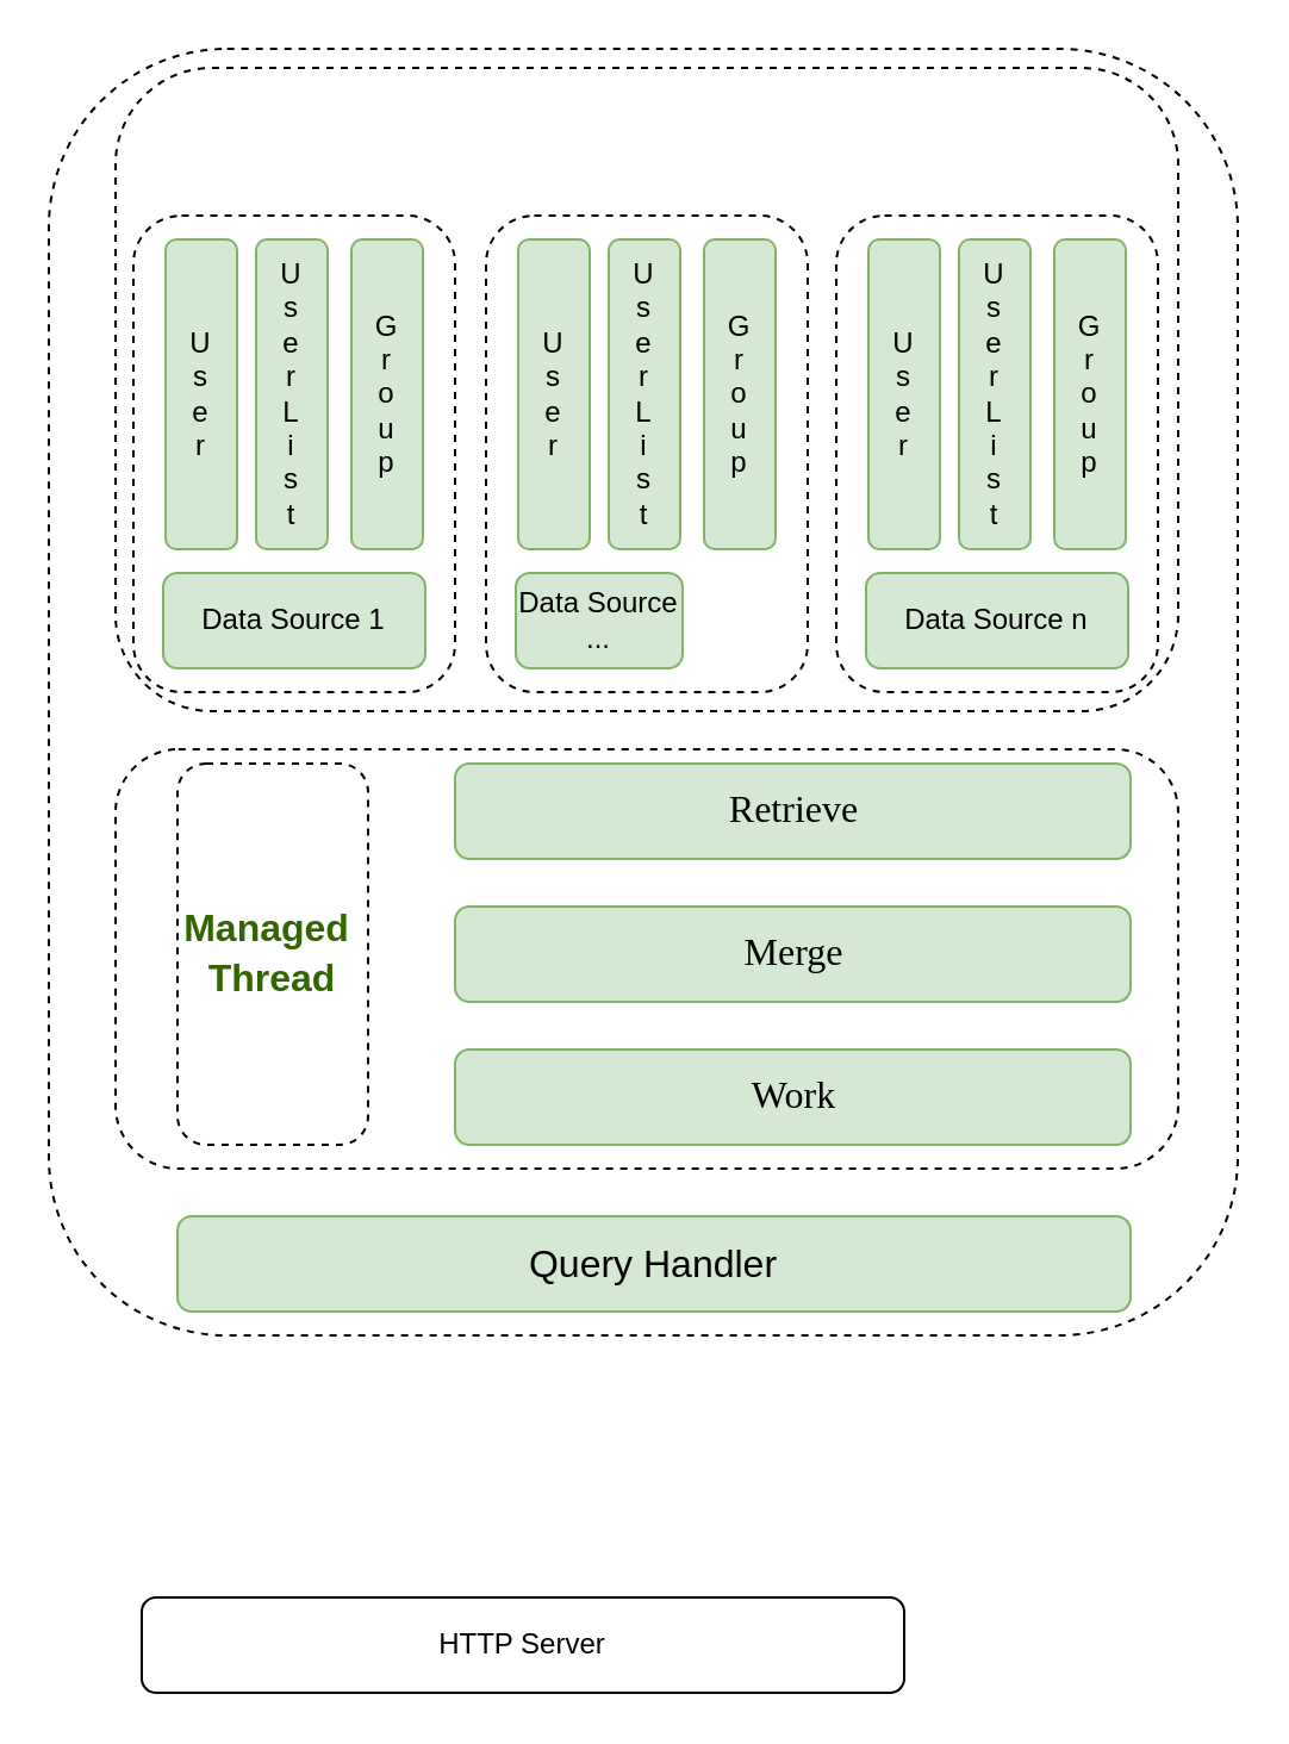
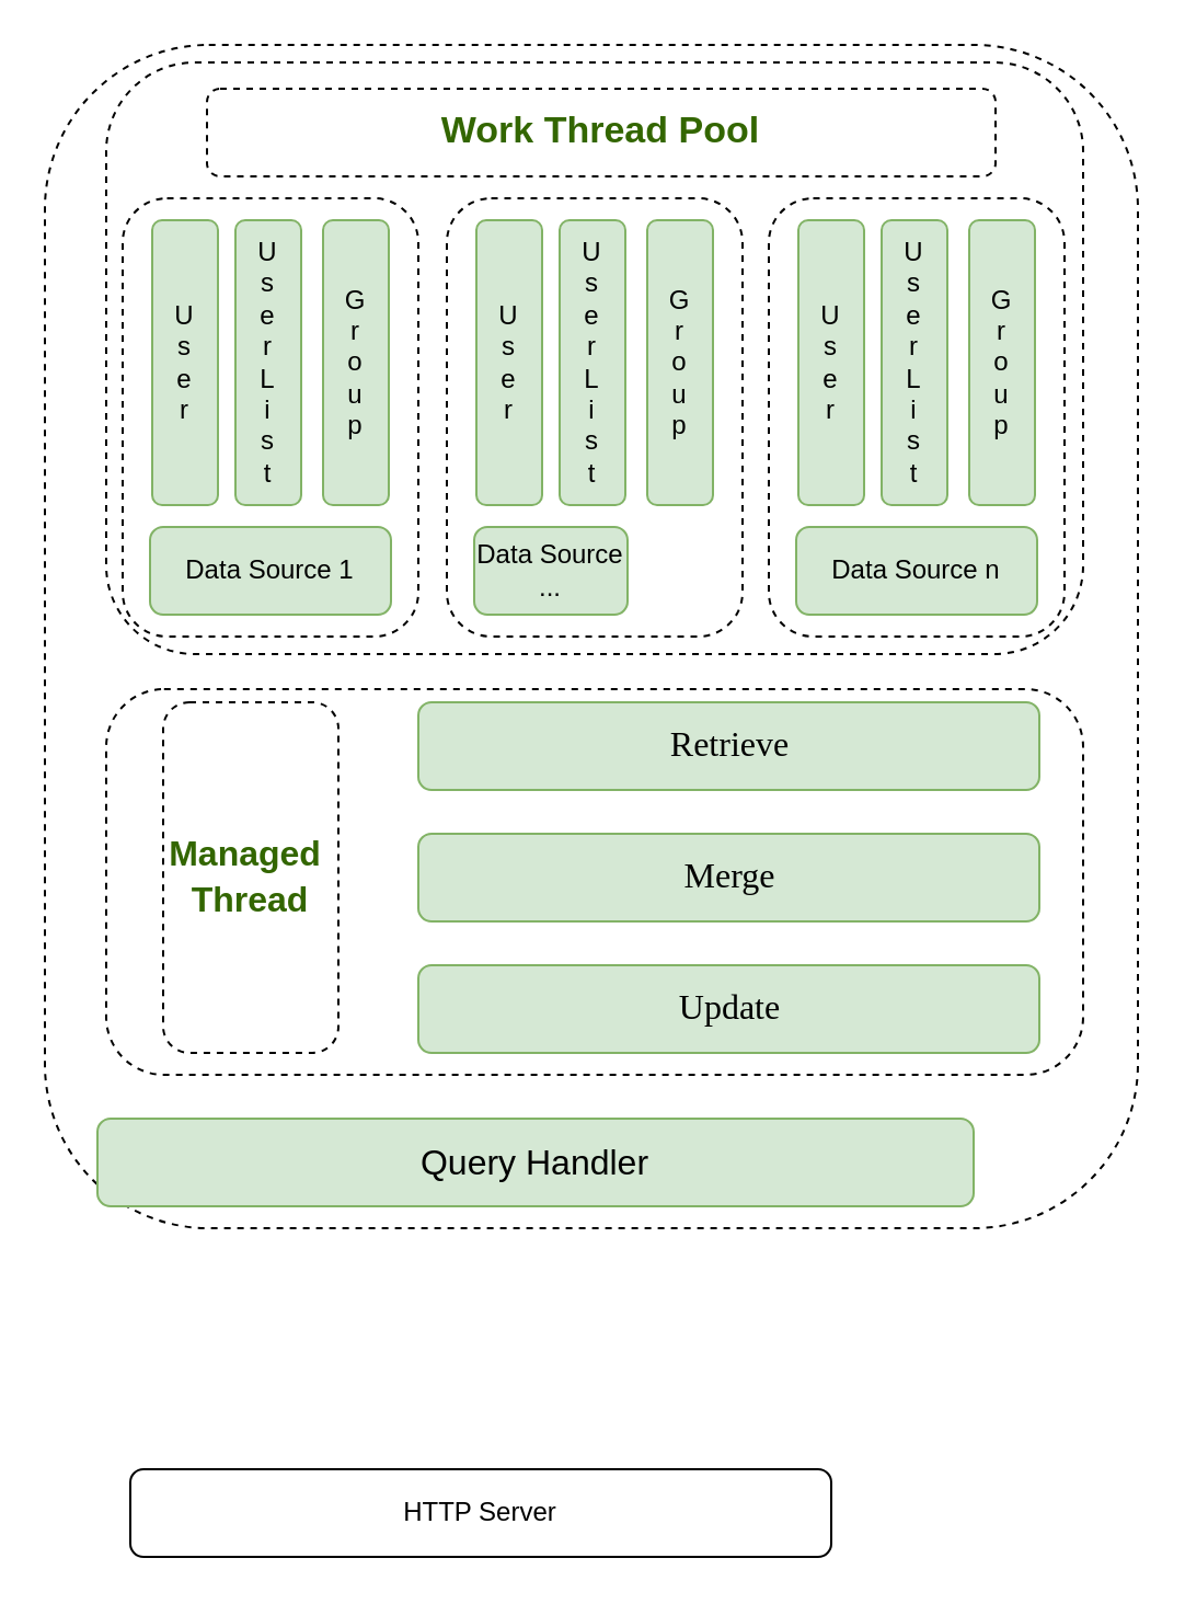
+ <mxCell id="25" value="&lt;font color=&quot;#336600&quot; style=&quot;font-size: 17px&quot;&gt;&lt;b&gt;Work Thread Pool&lt;/b&gt;&lt;/font&gt;" style="rounded=1;whiteSpace=wrap;html=1;dashed=1;" vertex="1" parent="1"><mxGeometry x="94" y="40" width="360" height="40" as="geometry" /></mxCell>
- <mxCell id="29" value="&lt;font style=&quot;font-size: 16px&quot;&gt;Work&lt;/font&gt;" style="rounded=1;whiteSpace=wrap;html=1;fontFamily=Verdana;fontSize=17;fillColor=#d5e8d4;strokeColor=#82b366;" vertex="1" parent="1"><mxGeometry x="190.5" y="440" width="283.5" height="40" as="geometry" /></mxCell>
+ <mxCell id="29" value="&lt;font style=&quot;font-size: 16px&quot;&gt;Update&lt;/font&gt;" style="rounded=1;whiteSpace=wrap;html=1;fontFamily=Verdana;fontSize=17;fillColor=#d5e8d4;strokeColor=#82b366;" vertex="1" parent="1"><mxGeometry x="190.5" y="440" width="283.5" height="40" as="geometry" /></mxCell>
- <mxCell id="6" value="&lt;font style=&quot;font-size: 16px&quot;&gt;Query Handler&lt;/font&gt;" style="rounded=1;whiteSpace=wrap;html=1;fillColor=#d5e8d4;strokeColor=#82b366;" vertex="1" parent="1"><mxGeometry x="74" y="510" width="400" height="40" as="geometry" /></mxCell>
+ <mxCell id="6" value="&lt;font style=&quot;font-size: 16px&quot;&gt;Query Handler&lt;/font&gt;" style="rounded=1;whiteSpace=wrap;html=1;fillColor=#d5e8d4;strokeColor=#82b366;" vertex="1" parent="1"><mxGeometry x="44" y="510" width="400" height="40" as="geometry" /></mxCell>
